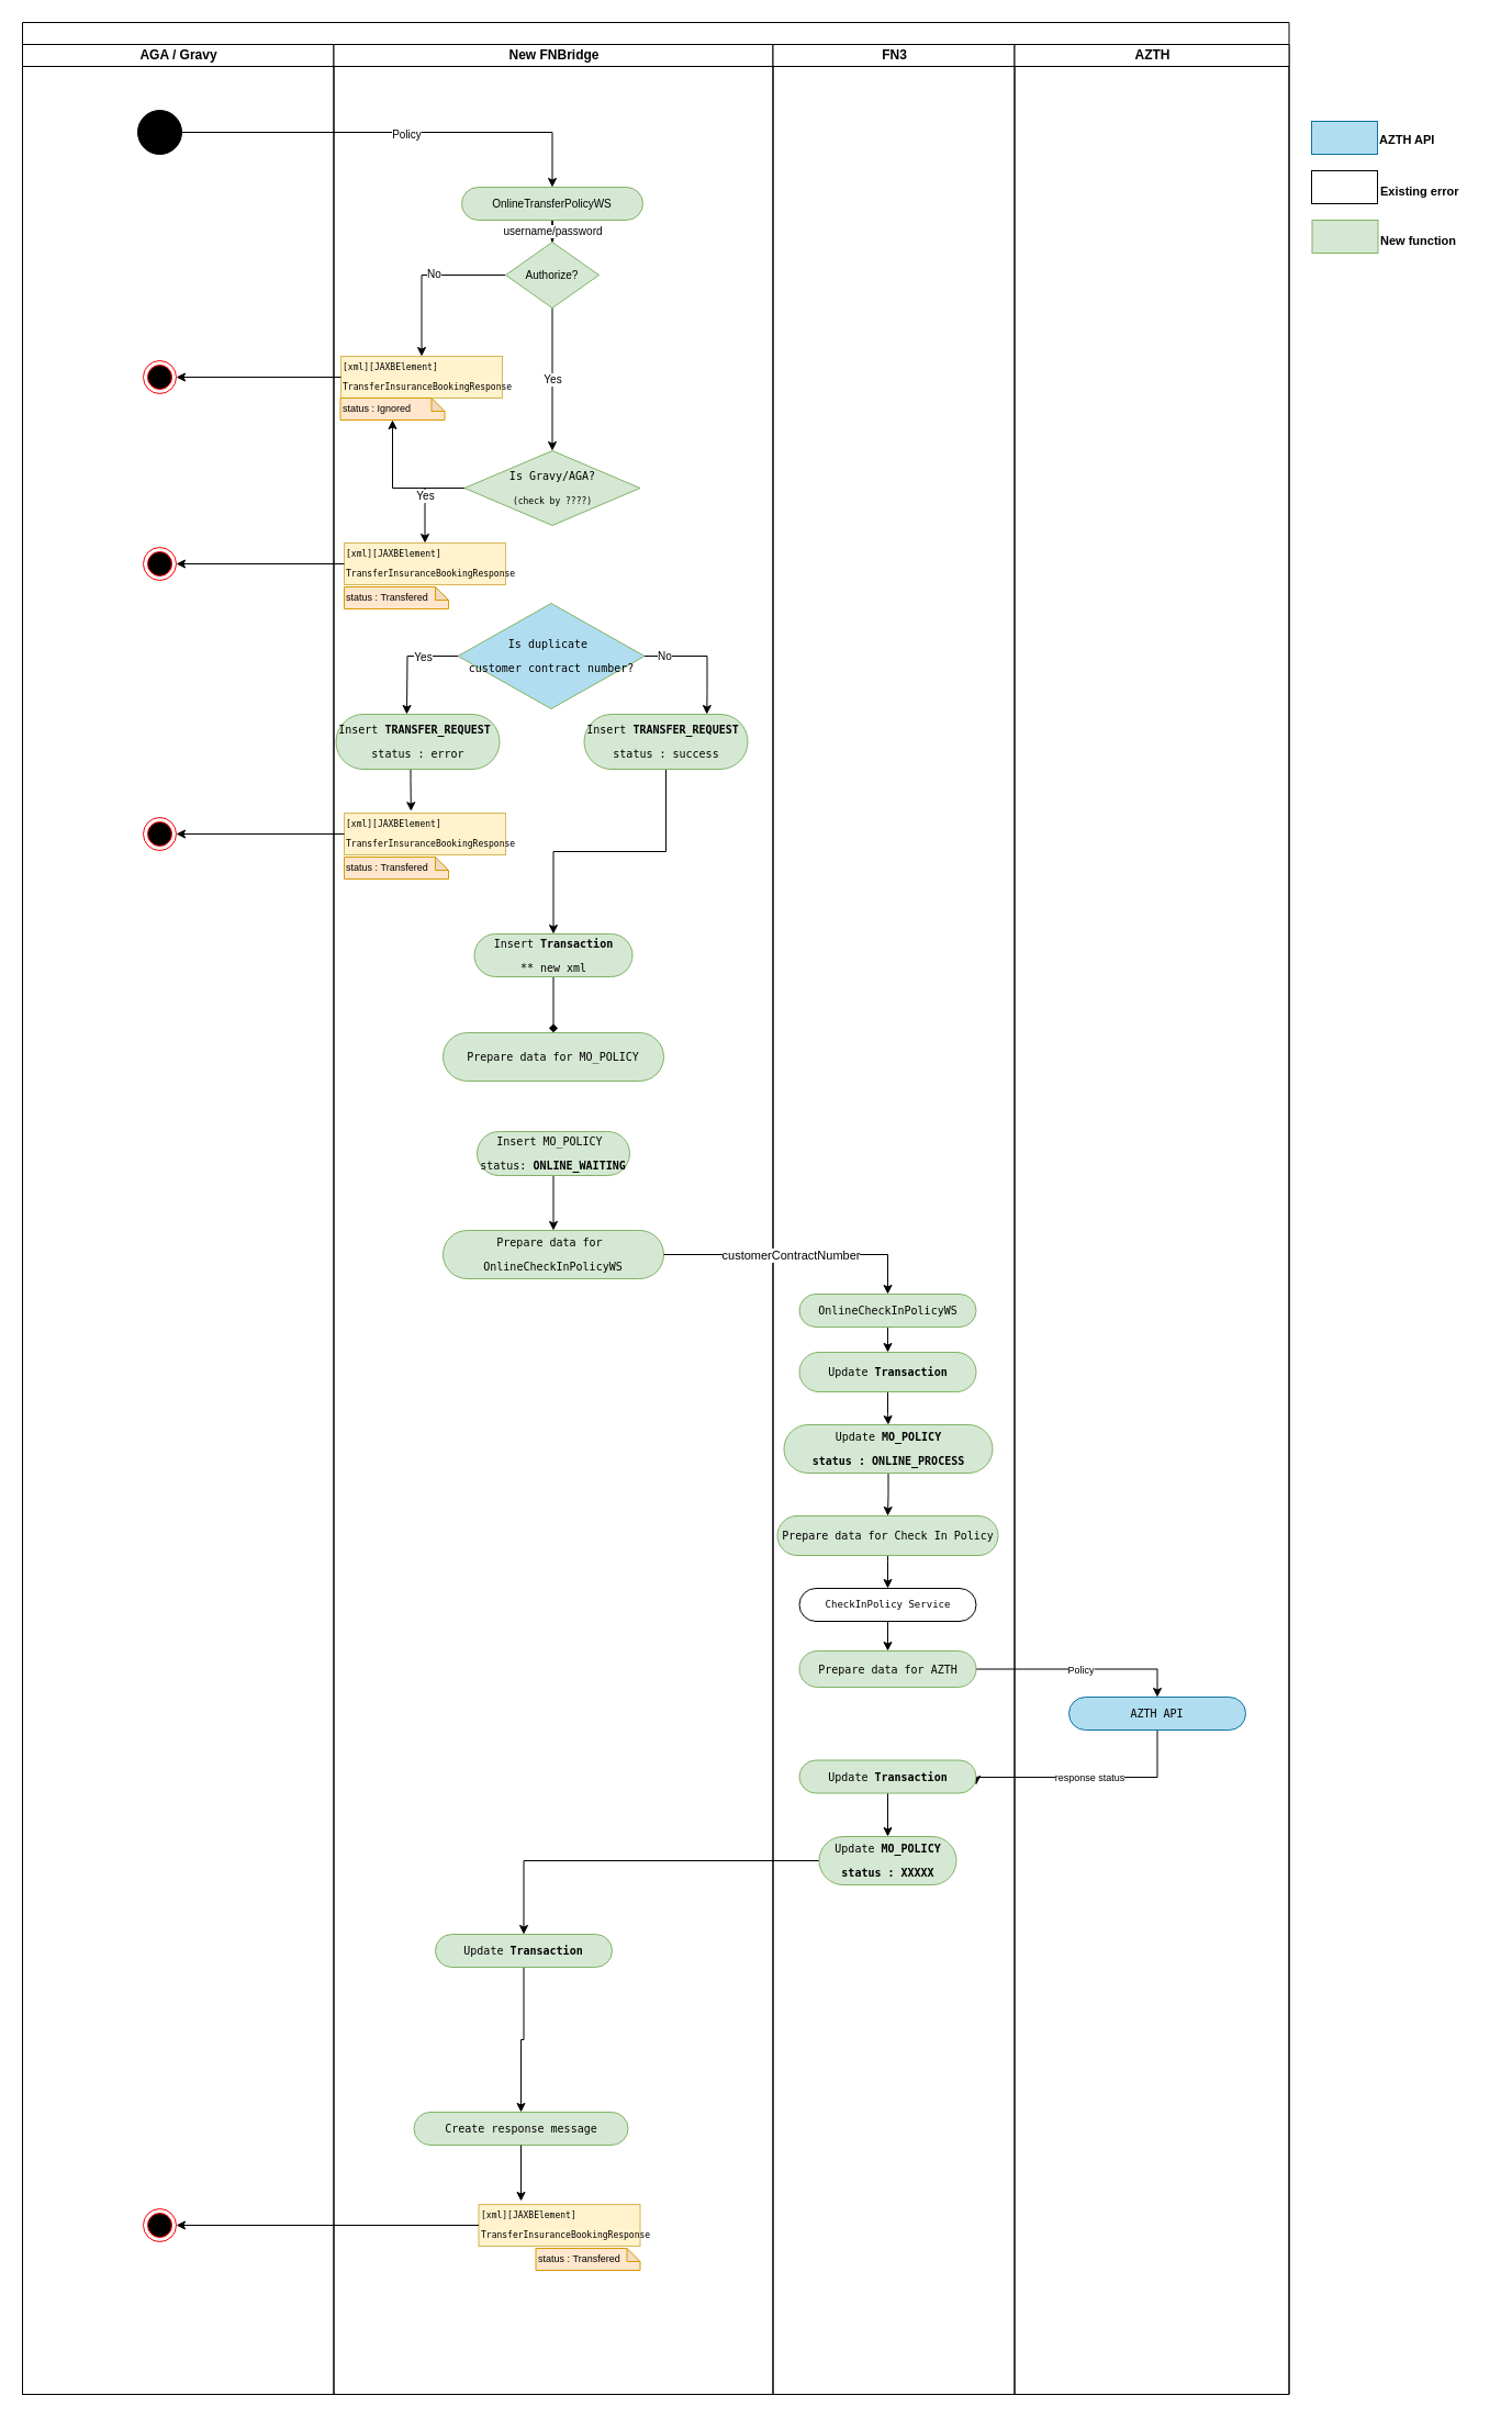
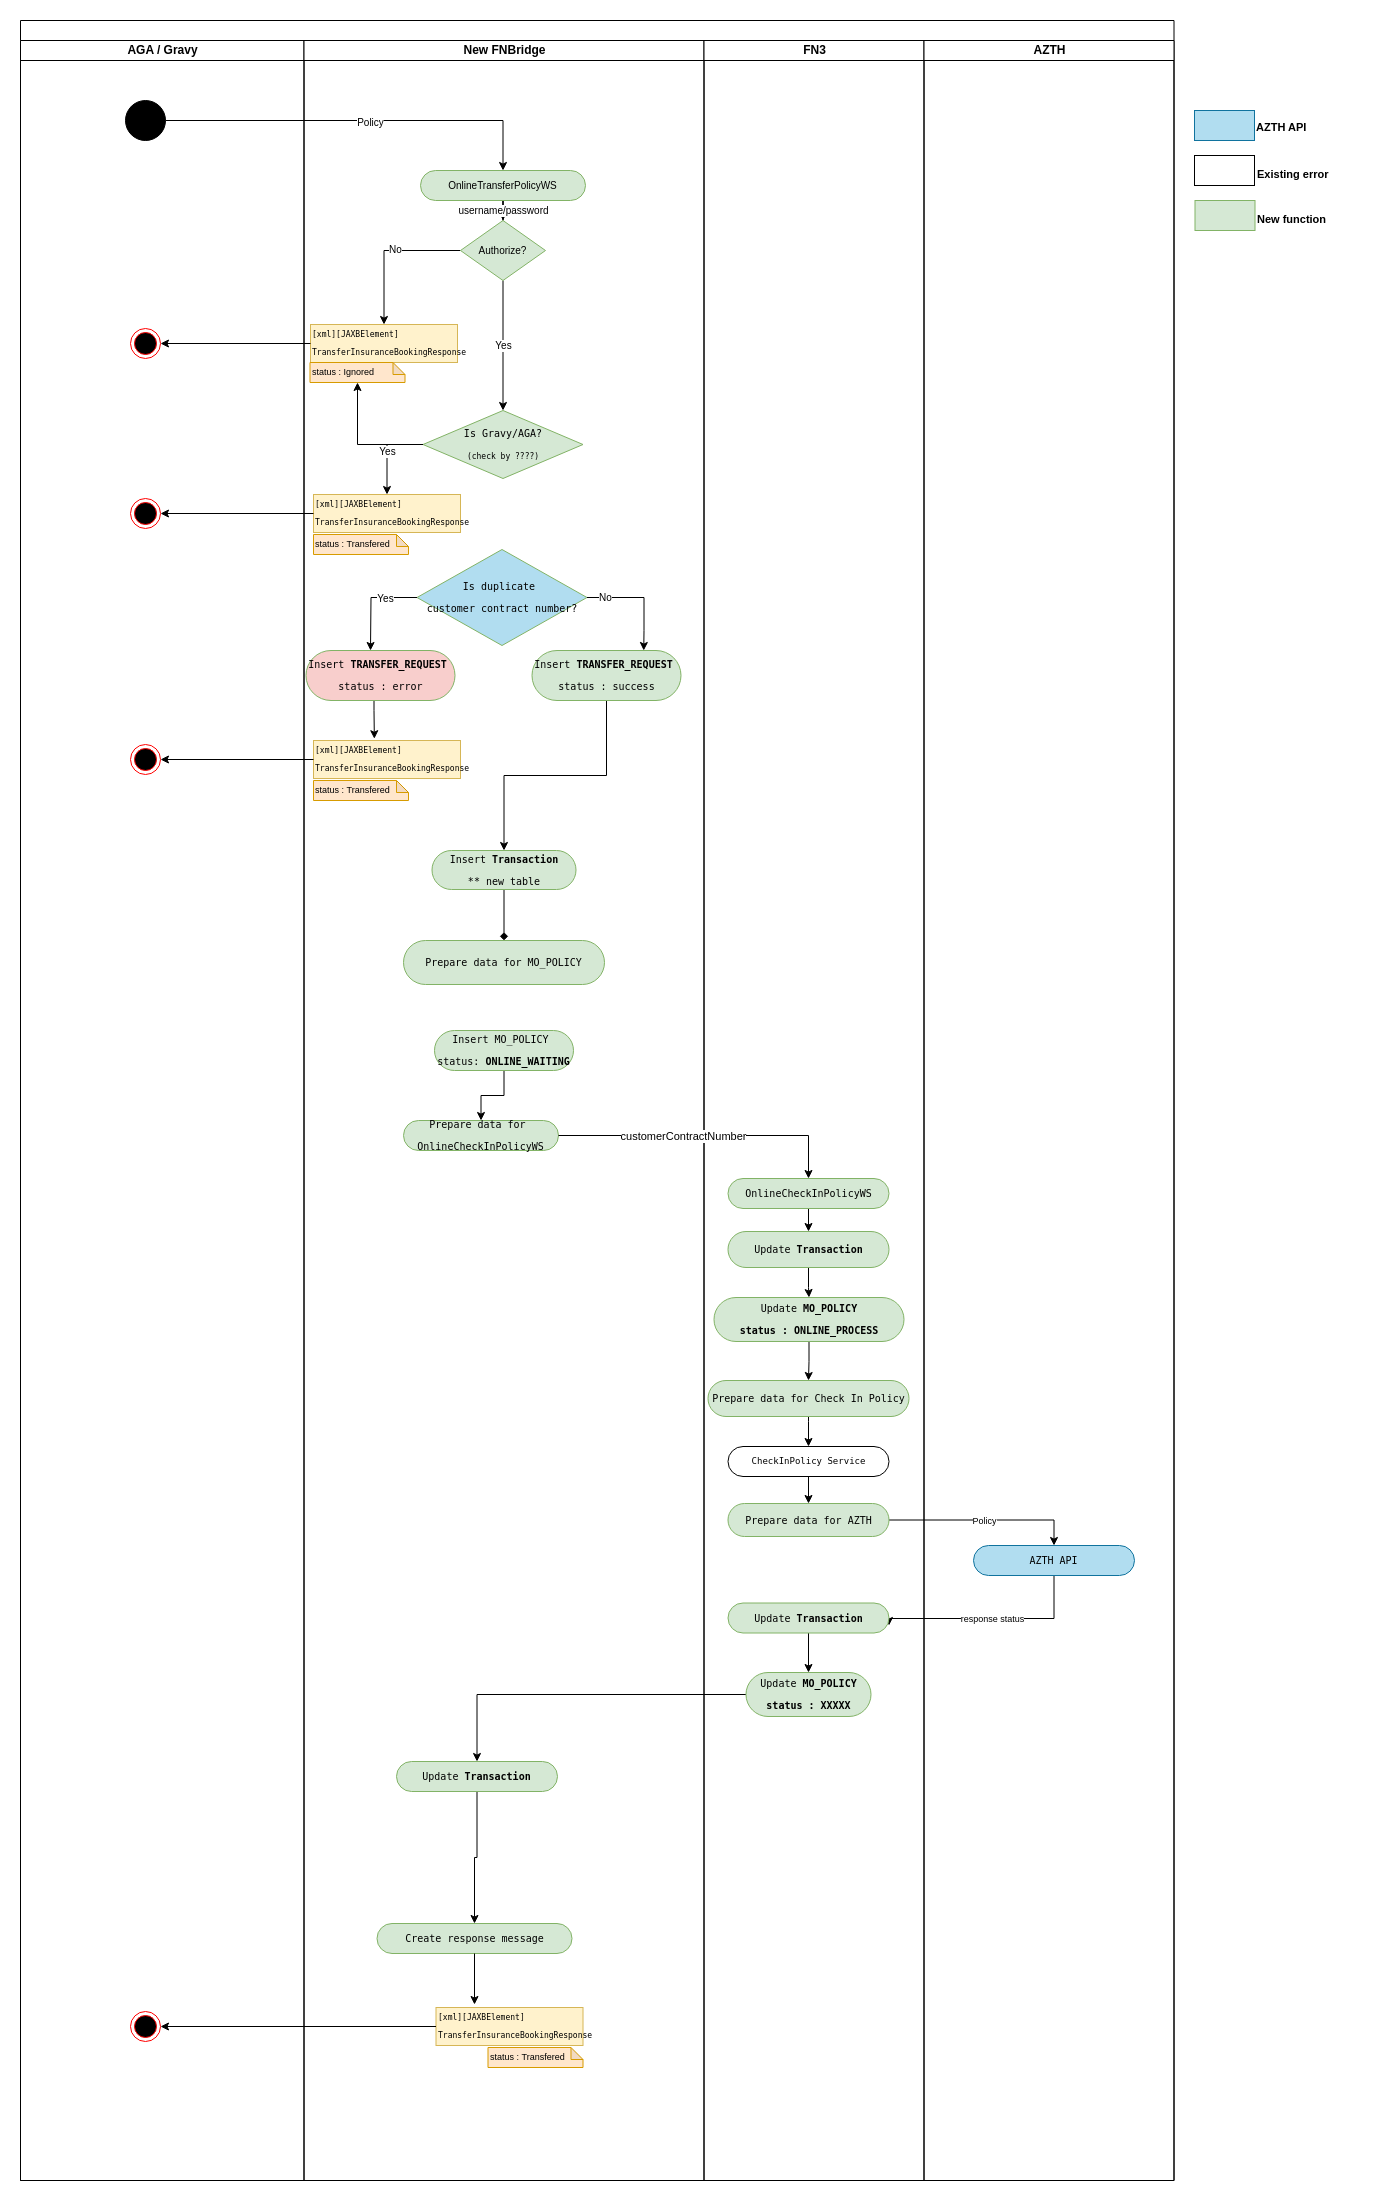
- <mxCell id="23" value="&lt;pre style=&quot;font-size: 10px&quot;&gt;&lt;pre style=&quot;font-size: 10px&quot;&gt;Insert &lt;b&gt;TRANSFER_REQUEST &lt;/b&gt;&lt;/pre&gt;&lt;pre style=&quot;font-size: 10px&quot;&gt;status : error&lt;/pre&gt;&lt;/pre&gt;" style="rounded=1;whiteSpace=wrap;html=1;shadow=0;comic=0;labelBackgroundColor=none;strokeColor=#82b366;strokeWidth=1;fillColor=#d5e8d4;fontFamily=Verdana;fontSize=10;align=center;arcSize=50;" vertex="1" parent="8"><mxGeometry x="2" y="610" width="149" height="50" as="geometry" /></mxCell>
+ <mxCell id="23" value="&lt;pre style=&quot;font-size: 10px&quot;&gt;&lt;pre style=&quot;font-size: 10px&quot;&gt;Insert &lt;b&gt;TRANSFER_REQUEST &lt;/b&gt;&lt;/pre&gt;&lt;pre style=&quot;font-size: 10px&quot;&gt;status : error&lt;/pre&gt;&lt;/pre&gt;" style="rounded=1;whiteSpace=wrap;html=1;shadow=0;comic=0;labelBackgroundColor=none;strokeColor=#82b366;strokeWidth=1;fillColor=#f8cecc;fontFamily=Verdana;fontSize=10;align=center;arcSize=50;" vertex="1" parent="8"><mxGeometry x="2" y="610" width="149" height="50" as="geometry" /></mxCell>
- <mxCell id="40" value="&lt;pre style=&quot;font-size: 10px&quot;&gt;&lt;pre style=&quot;font-size: 10px&quot;&gt;Insert &lt;b&gt;Transaction&lt;/b&gt;&lt;/pre&gt;&lt;pre style=&quot;font-size: 10px&quot;&gt;** new xml&lt;/pre&gt;&lt;/pre&gt;" style="rounded=1;whiteSpace=wrap;html=1;shadow=0;comic=0;labelBackgroundColor=none;strokeColor=#82b366;strokeWidth=1;fillColor=#d5e8d4;fontFamily=Verdana;fontSize=10;align=center;arcSize=50;" vertex="1" parent="8"><mxGeometry x="128" y="810" width="144" height="39" as="geometry" /></mxCell>
+ <mxCell id="40" value="&lt;pre style=&quot;font-size: 10px&quot;&gt;&lt;pre style=&quot;font-size: 10px&quot;&gt;Insert &lt;b&gt;Transaction&lt;/b&gt;&lt;/pre&gt;&lt;pre style=&quot;font-size: 10px&quot;&gt;** new table&lt;/pre&gt;&lt;/pre&gt;" style="rounded=1;whiteSpace=wrap;html=1;shadow=0;comic=0;labelBackgroundColor=none;strokeColor=#82b366;strokeWidth=1;fillColor=#d5e8d4;fontFamily=Verdana;fontSize=10;align=center;arcSize=50;" vertex="1" parent="8"><mxGeometry x="128" y="810" width="144" height="39" as="geometry" /></mxCell>
- <mxCell id="44" value="&lt;pre style=&quot;font-size: 10px&quot;&gt;&lt;pre style=&quot;font-size: 10px&quot;&gt;Prepare data for &lt;/pre&gt;&lt;pre style=&quot;font-size: 10px&quot;&gt;OnlineCheckInPolicyWS&lt;/pre&gt;&lt;/pre&gt;" style="rounded=1;whiteSpace=wrap;html=1;shadow=0;comic=0;labelBackgroundColor=none;strokeColor=#82b366;strokeWidth=1;fillColor=#d5e8d4;fontFamily=Verdana;fontSize=10;align=center;arcSize=50;" vertex="1" parent="8"><mxGeometry x="99.5" y="1080" width="201" height="44" as="geometry" /></mxCell>
+ <mxCell id="44" value="&lt;pre style=&quot;font-size: 10px&quot;&gt;&lt;pre style=&quot;font-size: 10px&quot;&gt;Prepare data for &lt;/pre&gt;&lt;pre style=&quot;font-size: 10px&quot;&gt;OnlineCheckInPolicyWS&lt;/pre&gt;&lt;/pre&gt;" style="rounded=1;whiteSpace=wrap;html=1;shadow=0;comic=0;labelBackgroundColor=none;strokeColor=#82b366;strokeWidth=1;fillColor=#d5e8d4;fontFamily=Verdana;fontSize=10;align=center;arcSize=50;" vertex="1" parent="8"><mxGeometry x="99.5" y="1080" width="155" height="30" as="geometry" /></mxCell>
